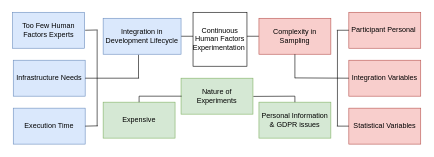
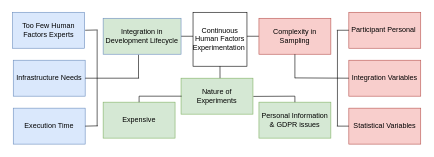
- <mxCell id="18" value="Integration in Development Lifecycle" style="rounded=0;whiteSpace=wrap;html=1;fillColor=#dae8fc;strokeColor=#6c8ebf;rotation=0;" vertex="1" parent="1"><mxGeometry x="171" y="30" width="130" height="60" as="geometry" /></mxCell>
+ <mxCell id="18" value="Integration in Development Lifecycle" style="rounded=0;whiteSpace=wrap;html=1;fillColor=#d5e8d4;strokeColor=#6c8ebf;rotation=0;" vertex="1" parent="1"><mxGeometry x="171" y="30" width="130" height="60" as="geometry" /></mxCell>
+ <mxCell id="6" value="" style="endArrow=none;html=1;rounded=0;entryX=0.5;entryY=1;entryDx=0;entryDy=0;exitX=0.542;exitY=-0.002;exitDx=0;exitDy=0;exitPerimeter=0;" edge="1" parent="1" source="5" target="2"><mxGeometry width="50" height="50" relative="1" as="geometry"><mxPoint x="366" y="230" as="sourcePoint" /><mxPoint x="501" y="210" as="targetPoint" /><Array as="points" /></mxGeometry></mxCell>
